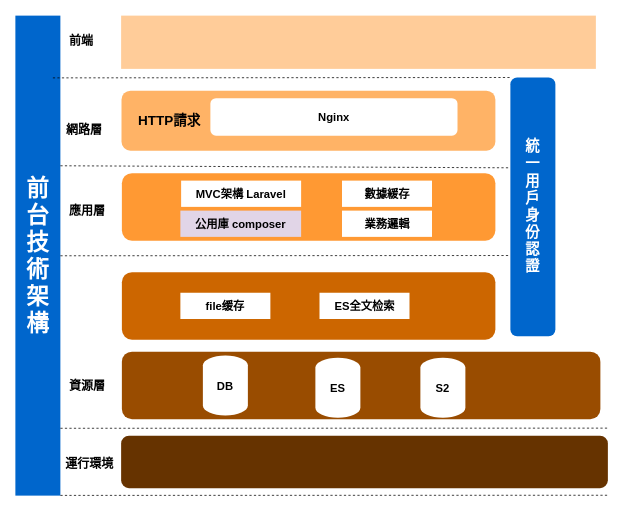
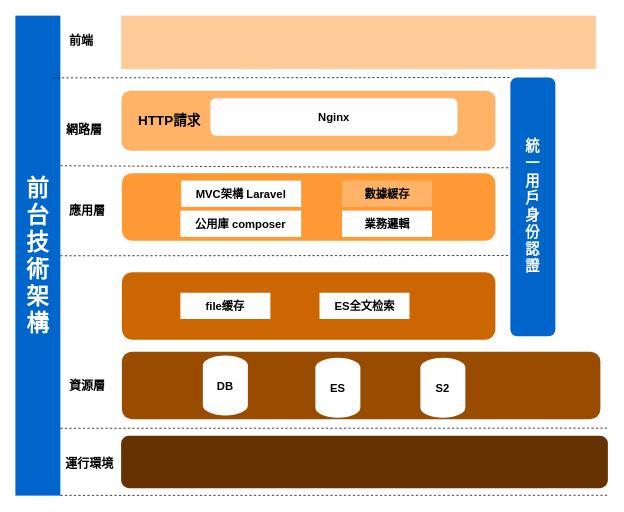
- <mxCell id="18" value="數據緩存" style="rounded=0;whiteSpace=wrap;html=1;align=center;fontSize=15;fontStyle=1;strokeColor=none;" parent="1" vertex="1"><mxGeometry x="455.5" y="240" width="120" height="35" as="geometry" /></mxCell>
+ <mxCell id="18" value="數據緩存" style="rounded=0;whiteSpace=wrap;html=1;align=center;fontSize=15;fontStyle=1;strokeColor=none;fillColor=#ffb366;" parent="1" vertex="1"><mxGeometry x="455.5" y="240" width="120" height="35" as="geometry" /></mxCell>
- <mxCell id="17" value="公用庫&amp;nbsp;composer" style="rounded=0;whiteSpace=wrap;html=1;align=center;fontSize=15;fontStyle=1;strokeColor=none;fillColor=#e1d5e7;" parent="1" vertex="1"><mxGeometry x="240" y="280" width="161" height="35" as="geometry" /></mxCell>
+ <mxCell id="17" value="公用庫&amp;nbsp;composer" style="rounded=0;whiteSpace=wrap;html=1;align=center;fontSize=15;fontStyle=1;strokeColor=none;" parent="1" vertex="1"><mxGeometry x="240" y="280" width="161" height="35" as="geometry" /></mxCell>
